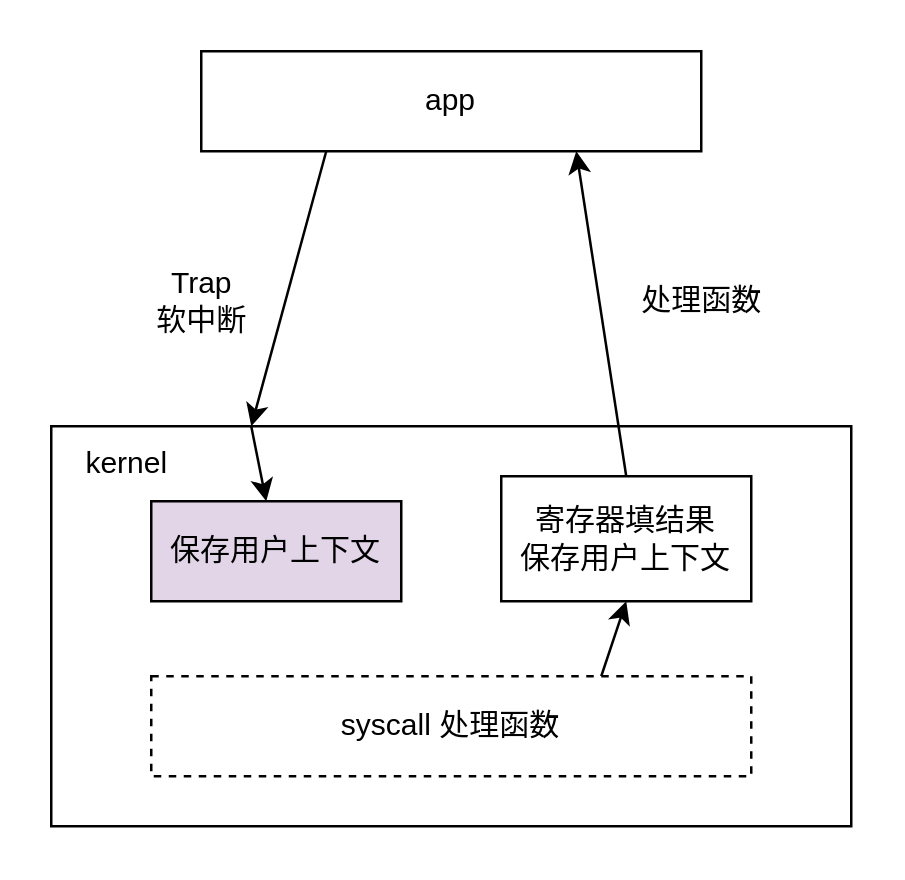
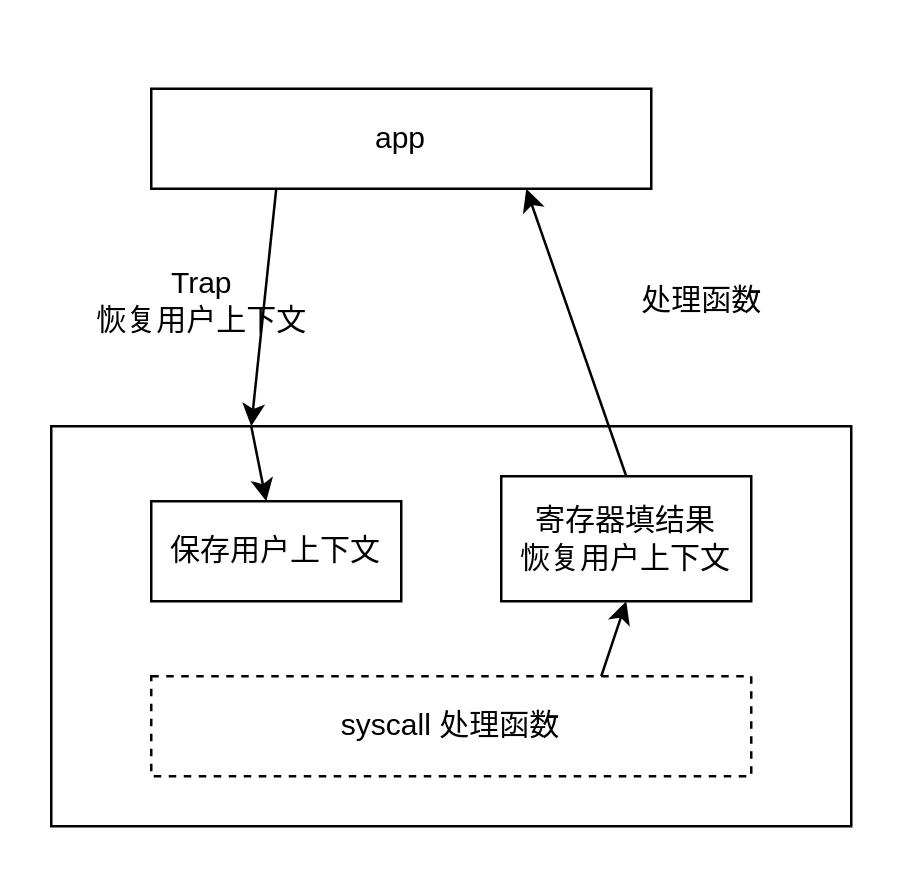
- <mxCell id="6" value="app" style="rounded=0;whiteSpace=wrap;html=1;" vertex="1" parent="1"><mxGeometry x="80" y="20" width="200" height="40" as="geometry" /></mxCell>
+ <mxCell id="6" value="app" style="rounded=0;whiteSpace=wrap;html=1;" vertex="1" parent="1"><mxGeometry x="60" y="35" width="200" height="40" as="geometry" /></mxCell>
- <mxCell id="7" value="Trap&lt;br&gt;软中断" style="text;html=1;align=center;verticalAlign=middle;resizable=0;points=[];autosize=1;strokeColor=none;fillColor=none;" vertex="1" parent="1"><mxGeometry x="50" y="100" width="60" height="40" as="geometry" /></mxCell>
+ <mxCell id="7" value="Trap&lt;br&gt;恢复用户上下文" style="text;html=1;align=center;verticalAlign=middle;resizable=0;points=[];autosize=1;strokeColor=none;fillColor=none;" vertex="1" parent="1"><mxGeometry x="50" y="100" width="60" height="40" as="geometry" /></mxCell>
- <mxCell id="4" value="kernel" style="text;html=1;align=center;verticalAlign=middle;resizable=0;points=[];autosize=1;strokeColor=none;fillColor=none;" vertex="1" parent="1"><mxGeometry x="20" y="170" width="60" height="30" as="geometry" /></mxCell>
- <mxCell id="12" value="寄存器填结果&lt;br&gt;保存用户上下文" style="rounded=0;whiteSpace=wrap;html=1;" vertex="1" parent="1"><mxGeometry x="200" y="190" width="100" height="50" as="geometry" /></mxCell>
+ <mxCell id="12" value="寄存器填结果&lt;br&gt;恢复用户上下文" style="rounded=0;whiteSpace=wrap;html=1;" vertex="1" parent="1"><mxGeometry x="200" y="190" width="100" height="50" as="geometry" /></mxCell>
- <mxCell id="8" value="保存用户上下文" style="rounded=0;whiteSpace=wrap;html=1;fillColor=#e1d5e7;" vertex="1" parent="1"><mxGeometry x="60" y="200" width="100" height="40" as="geometry" /></mxCell>
+ <mxCell id="8" value="保存用户上下文" style="rounded=0;whiteSpace=wrap;html=1;" vertex="1" parent="1"><mxGeometry x="60" y="200" width="100" height="40" as="geometry" /></mxCell>
